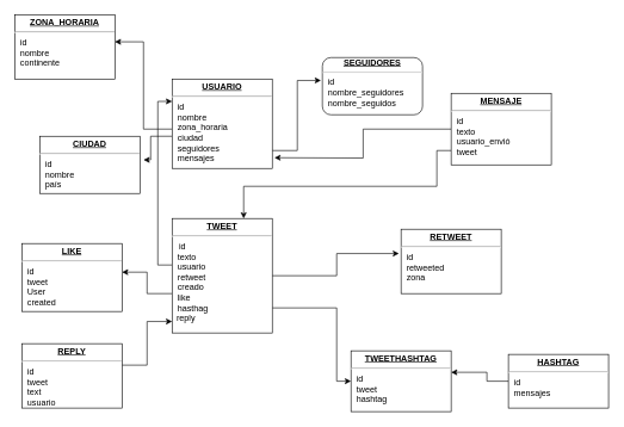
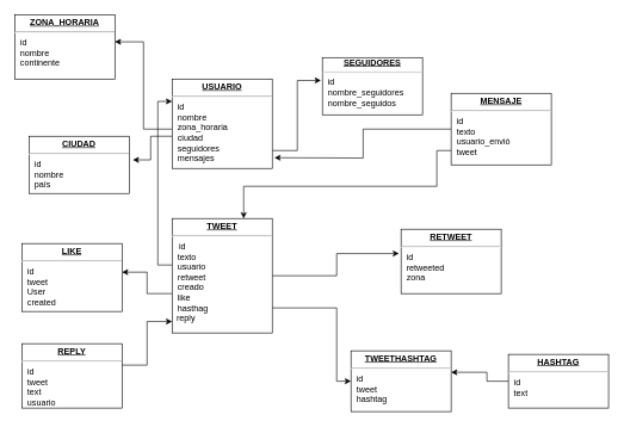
- <mxCell id="15" value="&lt;div align=&quot;center&quot;&gt;&lt;u&gt;&lt;b&gt;SEGUIDORES&lt;/b&gt;&lt;/u&gt;&lt;/div&gt;&lt;hr&gt;&lt;p style=&quot;margin: 0px ; margin-left: 8px&quot;&gt;id&lt;br&gt;nombre_seguidores&lt;br&gt;nombre_seguidos&lt;/p&gt;" style="verticalAlign=top;align=left;overflow=fill;fontSize=12;fontFamily=Helvetica;html=1;shadow=0;comic=0;labelBackgroundColor=none;strokeWidth=1;rounded=1;" parent="1" vertex="1"><mxGeometry x="450" y="80" width="140" height="80" as="geometry" /></mxCell>
+ <mxCell id="15" value="&lt;div align=&quot;center&quot;&gt;&lt;u&gt;&lt;b&gt;SEGUIDORES&lt;/b&gt;&lt;/u&gt;&lt;/div&gt;&lt;hr&gt;&lt;p style=&quot;margin: 0px ; margin-left: 8px&quot;&gt;id&lt;br&gt;nombre_seguidores&lt;br&gt;nombre_seguidos&lt;/p&gt;" style="verticalAlign=top;align=left;overflow=fill;fontSize=12;fontFamily=Helvetica;html=1;rounded=0;shadow=0;comic=0;labelBackgroundColor=none;strokeWidth=1" parent="1" vertex="1"><mxGeometry x="450" y="80" width="140" height="80" as="geometry" /></mxCell>
- <mxCell id="16" value="&lt;p style=&quot;margin: 0px ; margin-top: 4px ; text-align: center ; text-decoration: underline&quot;&gt;&lt;b&gt;CIUDAD&lt;/b&gt;&lt;br&gt;&lt;/p&gt;&lt;hr&gt;&lt;p style=&quot;margin: 0px ; margin-left: 8px&quot;&gt;id&lt;br&gt;nombre&lt;br&gt;país&lt;/p&gt;&lt;p style=&quot;margin: 0px ; margin-left: 8px&quot;&gt;&lt;br&gt;&lt;/p&gt;&lt;p style=&quot;margin: 0px ; margin-left: 8px&quot;&gt;&lt;br&gt;&lt;/p&gt;" style="verticalAlign=top;align=left;overflow=fill;fontSize=12;fontFamily=Helvetica;html=1;rounded=0;shadow=0;comic=0;labelBackgroundColor=none;strokeWidth=1" parent="1" vertex="1"><mxGeometry x="55" y="190" width="140" height="80" as="geometry" /></mxCell>
+ <mxCell id="16" value="&lt;p style=&quot;margin: 0px ; margin-top: 4px ; text-align: center ; text-decoration: underline&quot;&gt;&lt;b&gt;CIUDAD&lt;/b&gt;&lt;br&gt;&lt;/p&gt;&lt;hr&gt;&lt;p style=&quot;margin: 0px ; margin-left: 8px&quot;&gt;id&lt;br&gt;nombre&lt;br&gt;país&lt;/p&gt;&lt;p style=&quot;margin: 0px ; margin-left: 8px&quot;&gt;&lt;br&gt;&lt;/p&gt;&lt;p style=&quot;margin: 0px ; margin-left: 8px&quot;&gt;&lt;br&gt;&lt;/p&gt;" style="verticalAlign=top;align=left;overflow=fill;fontSize=12;fontFamily=Helvetica;html=1;rounded=0;shadow=0;comic=0;labelBackgroundColor=none;strokeWidth=1" parent="1" vertex="1"><mxGeometry x="40" y="190" width="140" height="80" as="geometry" /></mxCell>
- <mxCell id="19" value="&lt;p style=&quot;margin: 0px ; margin-top: 4px ; text-align: center ; text-decoration: underline&quot;&gt;&lt;b&gt;HASHTAG&lt;/b&gt;&lt;/p&gt;&lt;hr&gt;&lt;p style=&quot;margin: 0px ; margin-left: 8px&quot;&gt;id&lt;br&gt;mensajes&lt;br&gt;&lt;/p&gt;&lt;p style=&quot;margin: 0px ; margin-left: 8px&quot;&gt;&lt;br&gt;&lt;/p&gt;" style="verticalAlign=top;align=left;overflow=fill;fontSize=12;fontFamily=Helvetica;html=1;rounded=0;shadow=0;comic=0;labelBackgroundColor=none;strokeWidth=1" parent="1" vertex="1"><mxGeometry x="710" y="495" width="140" height="75" as="geometry" /></mxCell>
+ <mxCell id="19" value="&lt;p style=&quot;margin: 0px ; margin-top: 4px ; text-align: center ; text-decoration: underline&quot;&gt;&lt;b&gt;HASHTAG&lt;/b&gt;&lt;/p&gt;&lt;hr&gt;&lt;p style=&quot;margin: 0px ; margin-left: 8px&quot;&gt;id&lt;br&gt;text&lt;br&gt;&lt;/p&gt;&lt;p style=&quot;margin: 0px ; margin-left: 8px&quot;&gt;&lt;br&gt;&lt;/p&gt;" style="verticalAlign=top;align=left;overflow=fill;fontSize=12;fontFamily=Helvetica;html=1;rounded=0;shadow=0;comic=0;labelBackgroundColor=none;strokeWidth=1" parent="1" vertex="1"><mxGeometry x="710" y="495" width="140" height="75" as="geometry" /></mxCell>
